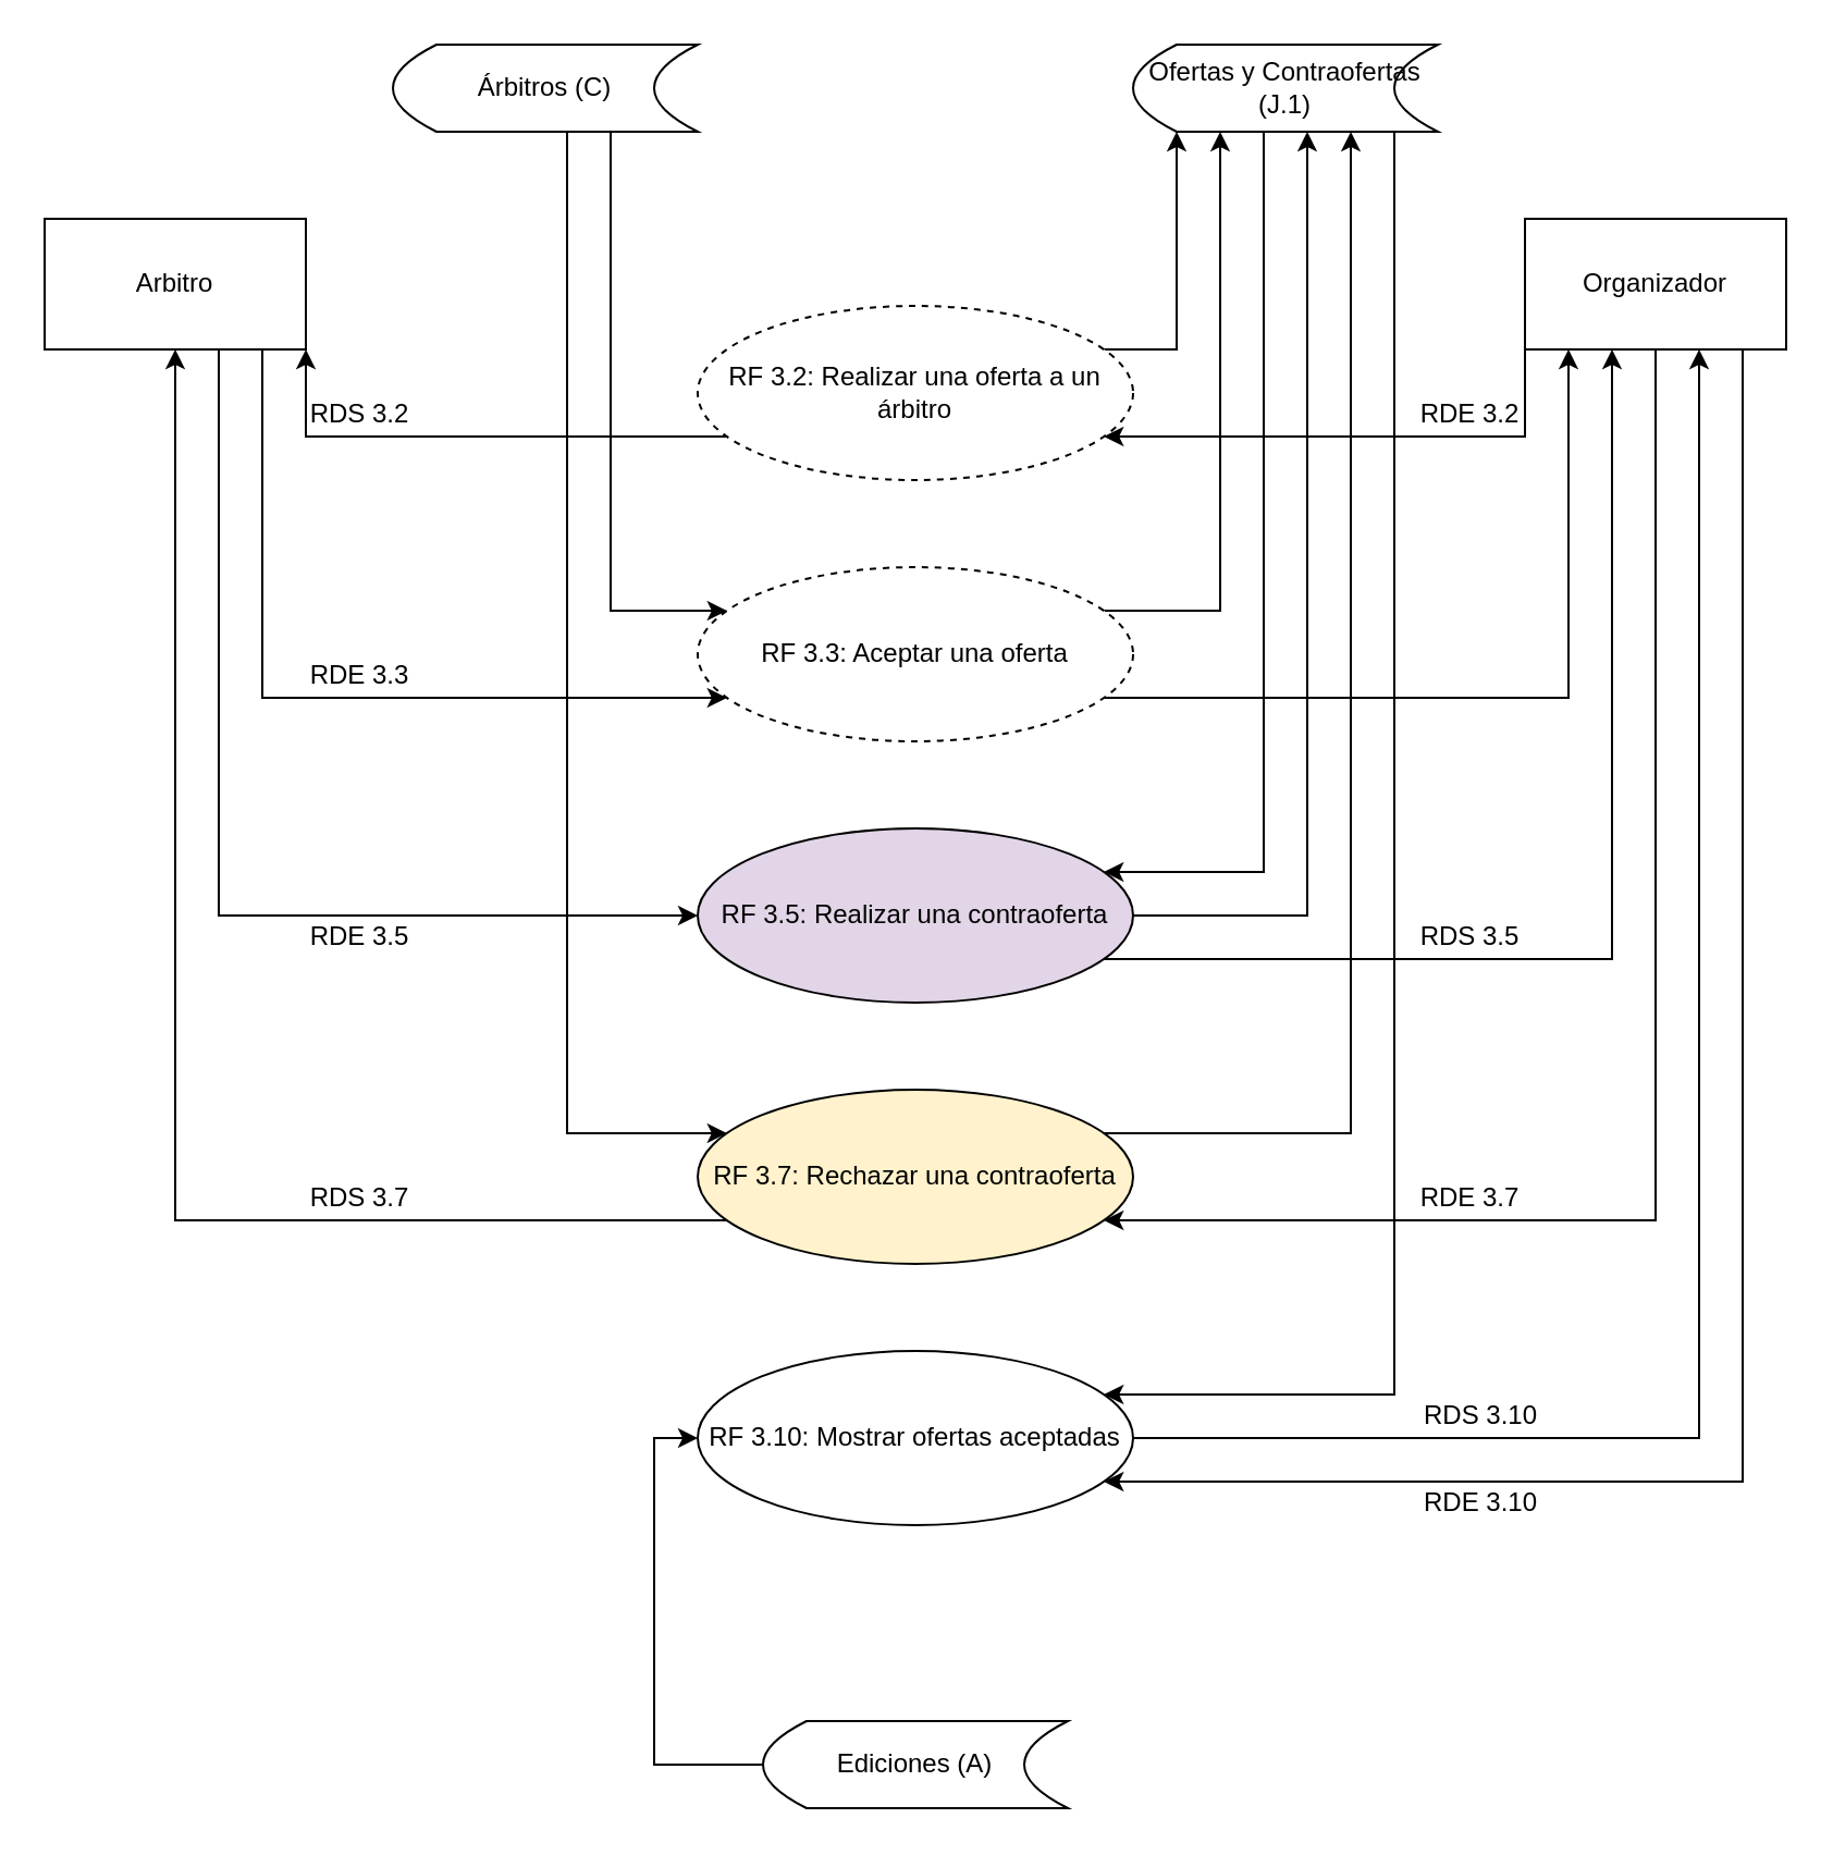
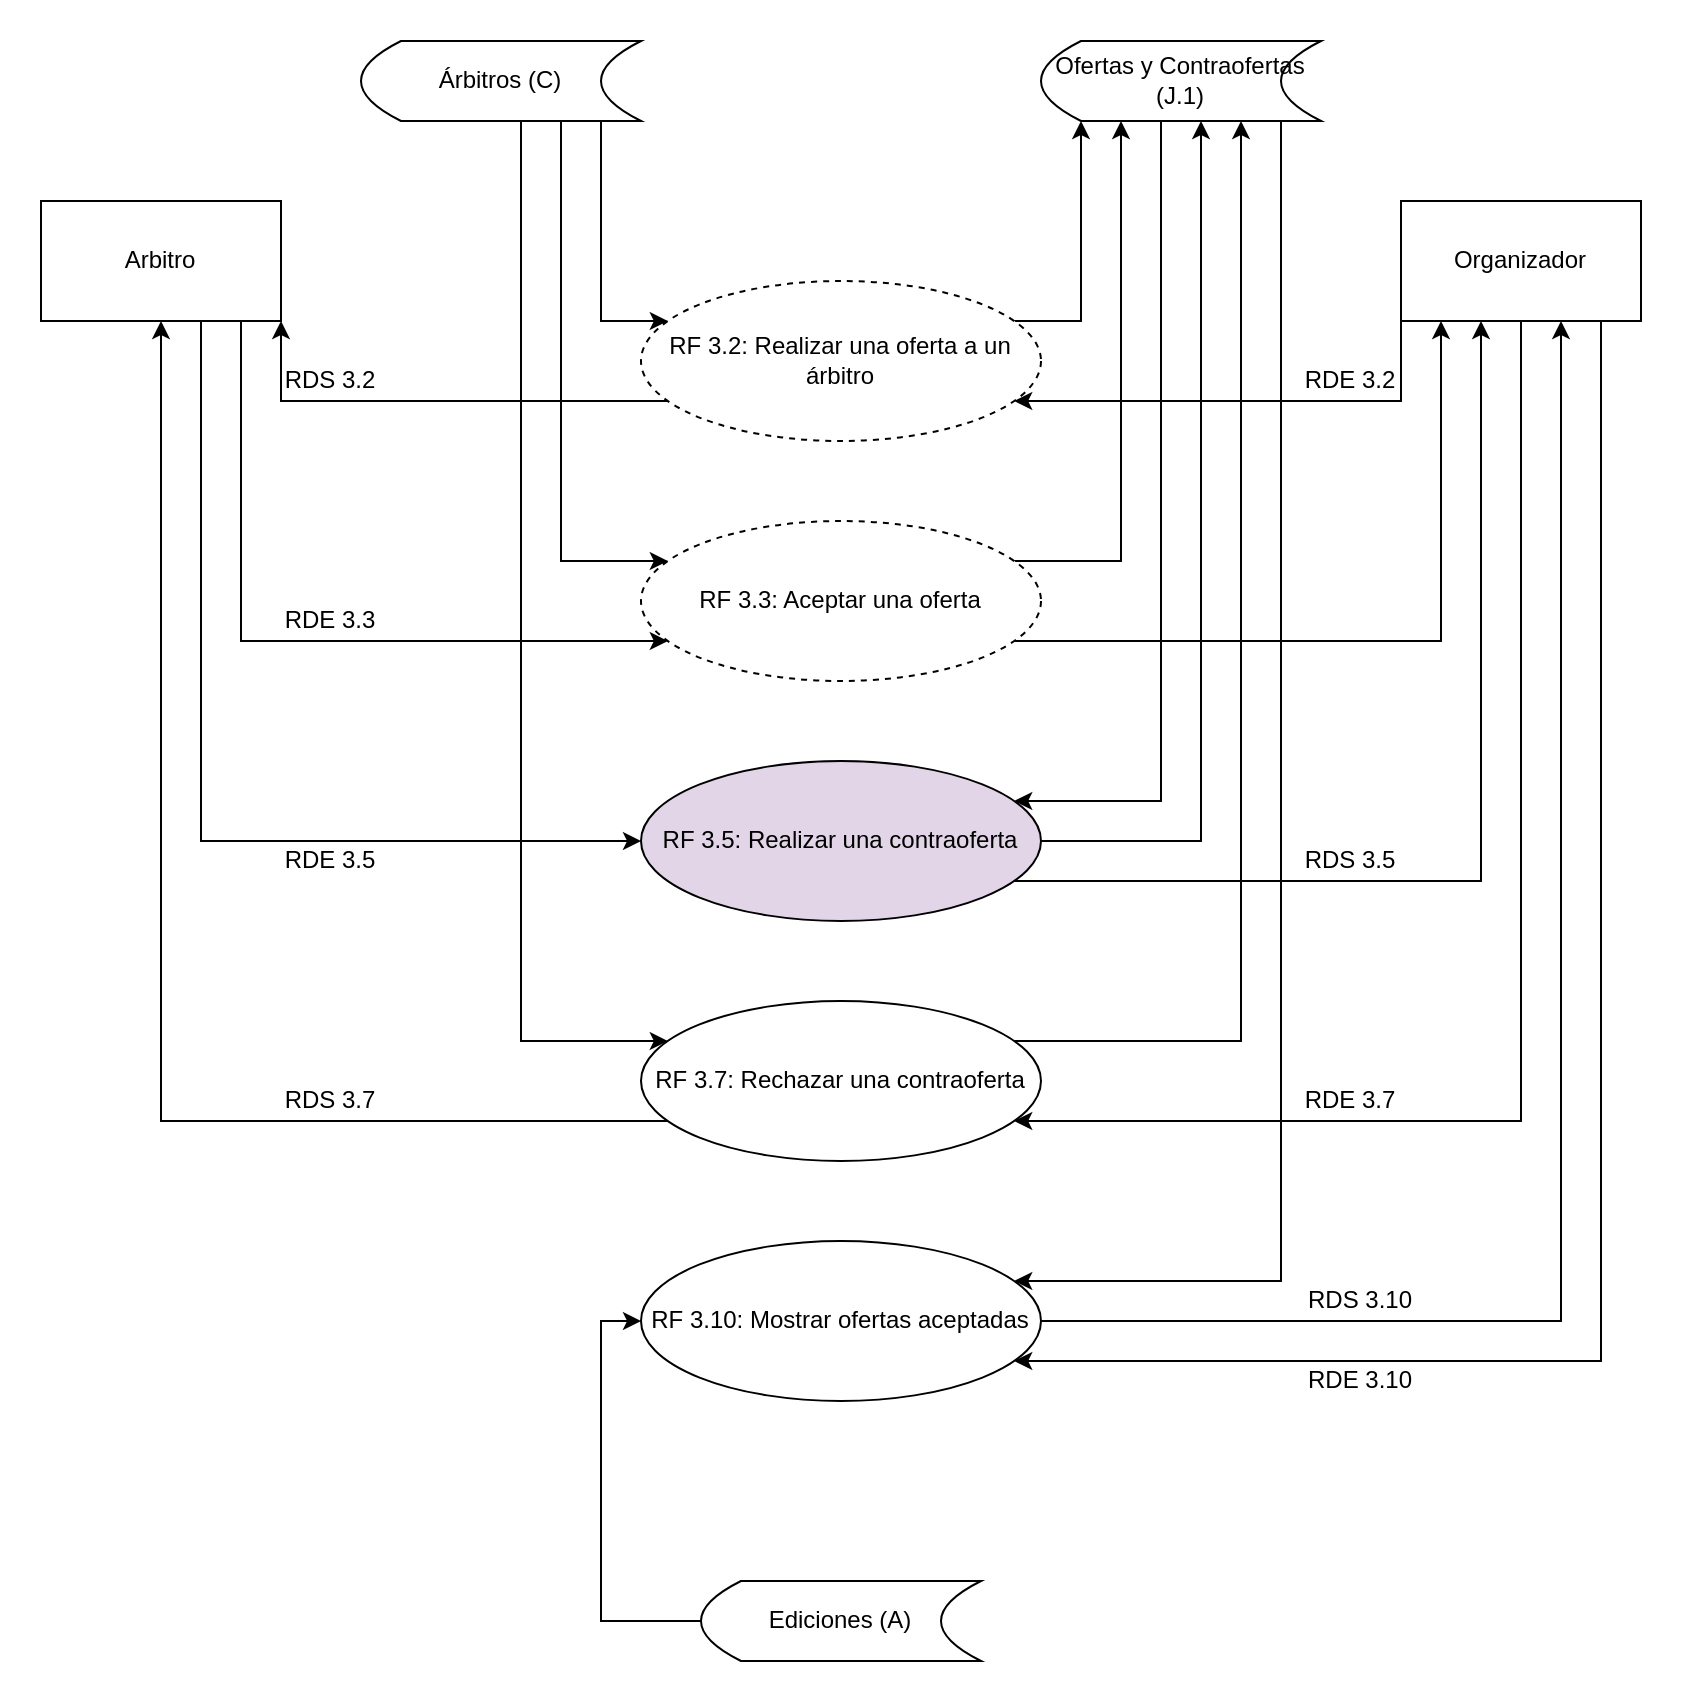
+ <mxCell id="23" style="edgeStyle=orthogonalEdgeStyle;rounded=0;orthogonalLoop=1;jettySize=auto;html=1;" parent="1" source="26" target="12" edge="1"><mxGeometry relative="1" as="geometry"><Array as="points"><mxPoint x="300" y="160" /></Array></mxGeometry></mxCell>
- <mxCell id="19" value="RF 3.7: Rechazar una contraoferta" style="ellipse;whiteSpace=wrap;html=1;fillColor=#fff2cc;" parent="1" vertex="1"><mxGeometry x="320" y="500" width="200" height="80" as="geometry" /></mxCell>
+ <mxCell id="19" value="RF 3.7: Rechazar una contraoferta" style="ellipse;whiteSpace=wrap;html=1;" parent="1" vertex="1"><mxGeometry x="320" y="500" width="200" height="80" as="geometry" /></mxCell>
